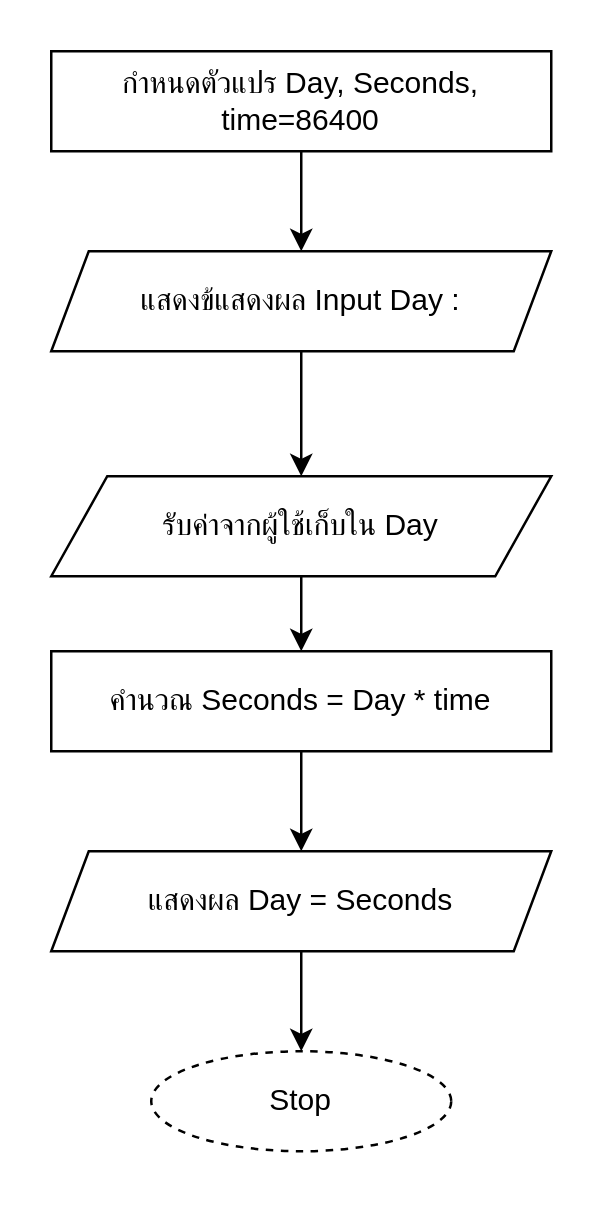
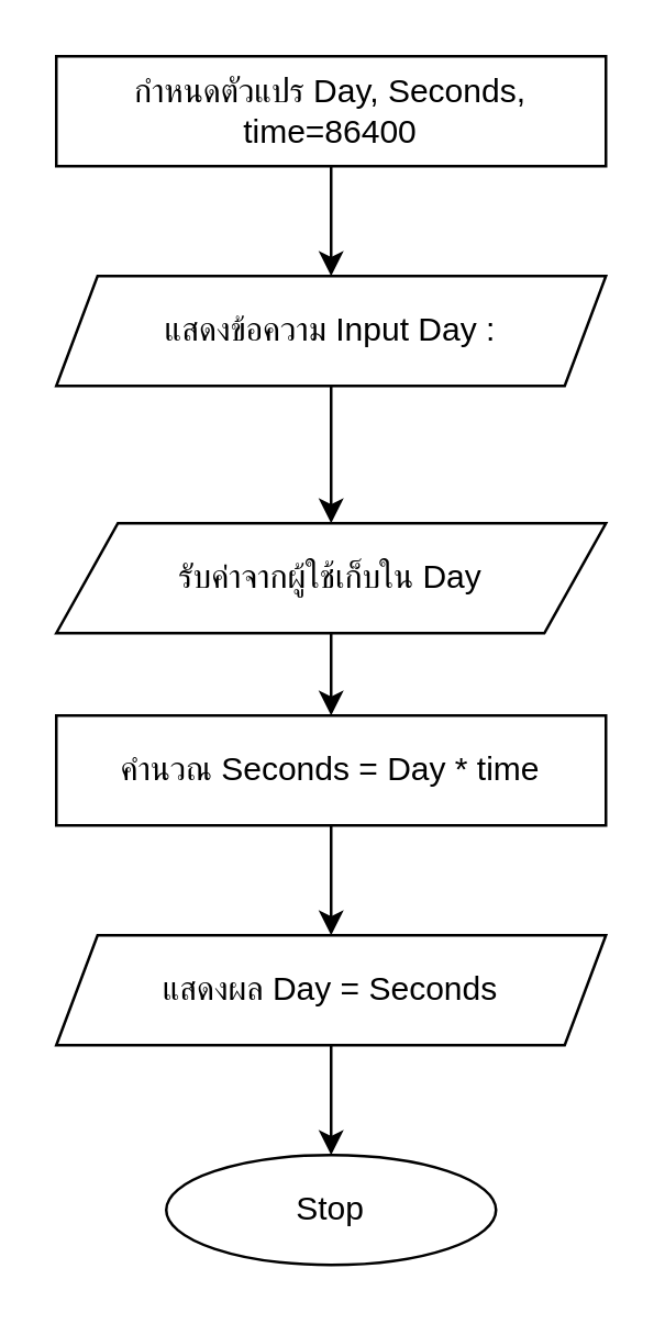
- <mxCell id="3" value="แสดงข้แสดงผล Input Day :" style="shape=parallelogram;whiteSpace=wrap;html=1;size=0.075;" vertex="1" parent="1"><mxGeometry x="20" y="100" width="200" height="40" as="geometry" /></mxCell>
+ <mxCell id="3" value="แสดงข้อความ Input Day :" style="shape=parallelogram;whiteSpace=wrap;html=1;size=0.075;" vertex="1" parent="1"><mxGeometry x="20" y="100" width="200" height="40" as="geometry" /></mxCell>
- <mxCell id="7" value="Stop" style="ellipse;whiteSpace=wrap;html=1;dashed=1;" vertex="1" parent="1"><mxGeometry x="60" y="420" width="120" height="40" as="geometry" /></mxCell>
+ <mxCell id="7" value="Stop" style="ellipse;whiteSpace=wrap;html=1;" vertex="1" parent="1"><mxGeometry x="60" y="420" width="120" height="40" as="geometry" /></mxCell>
